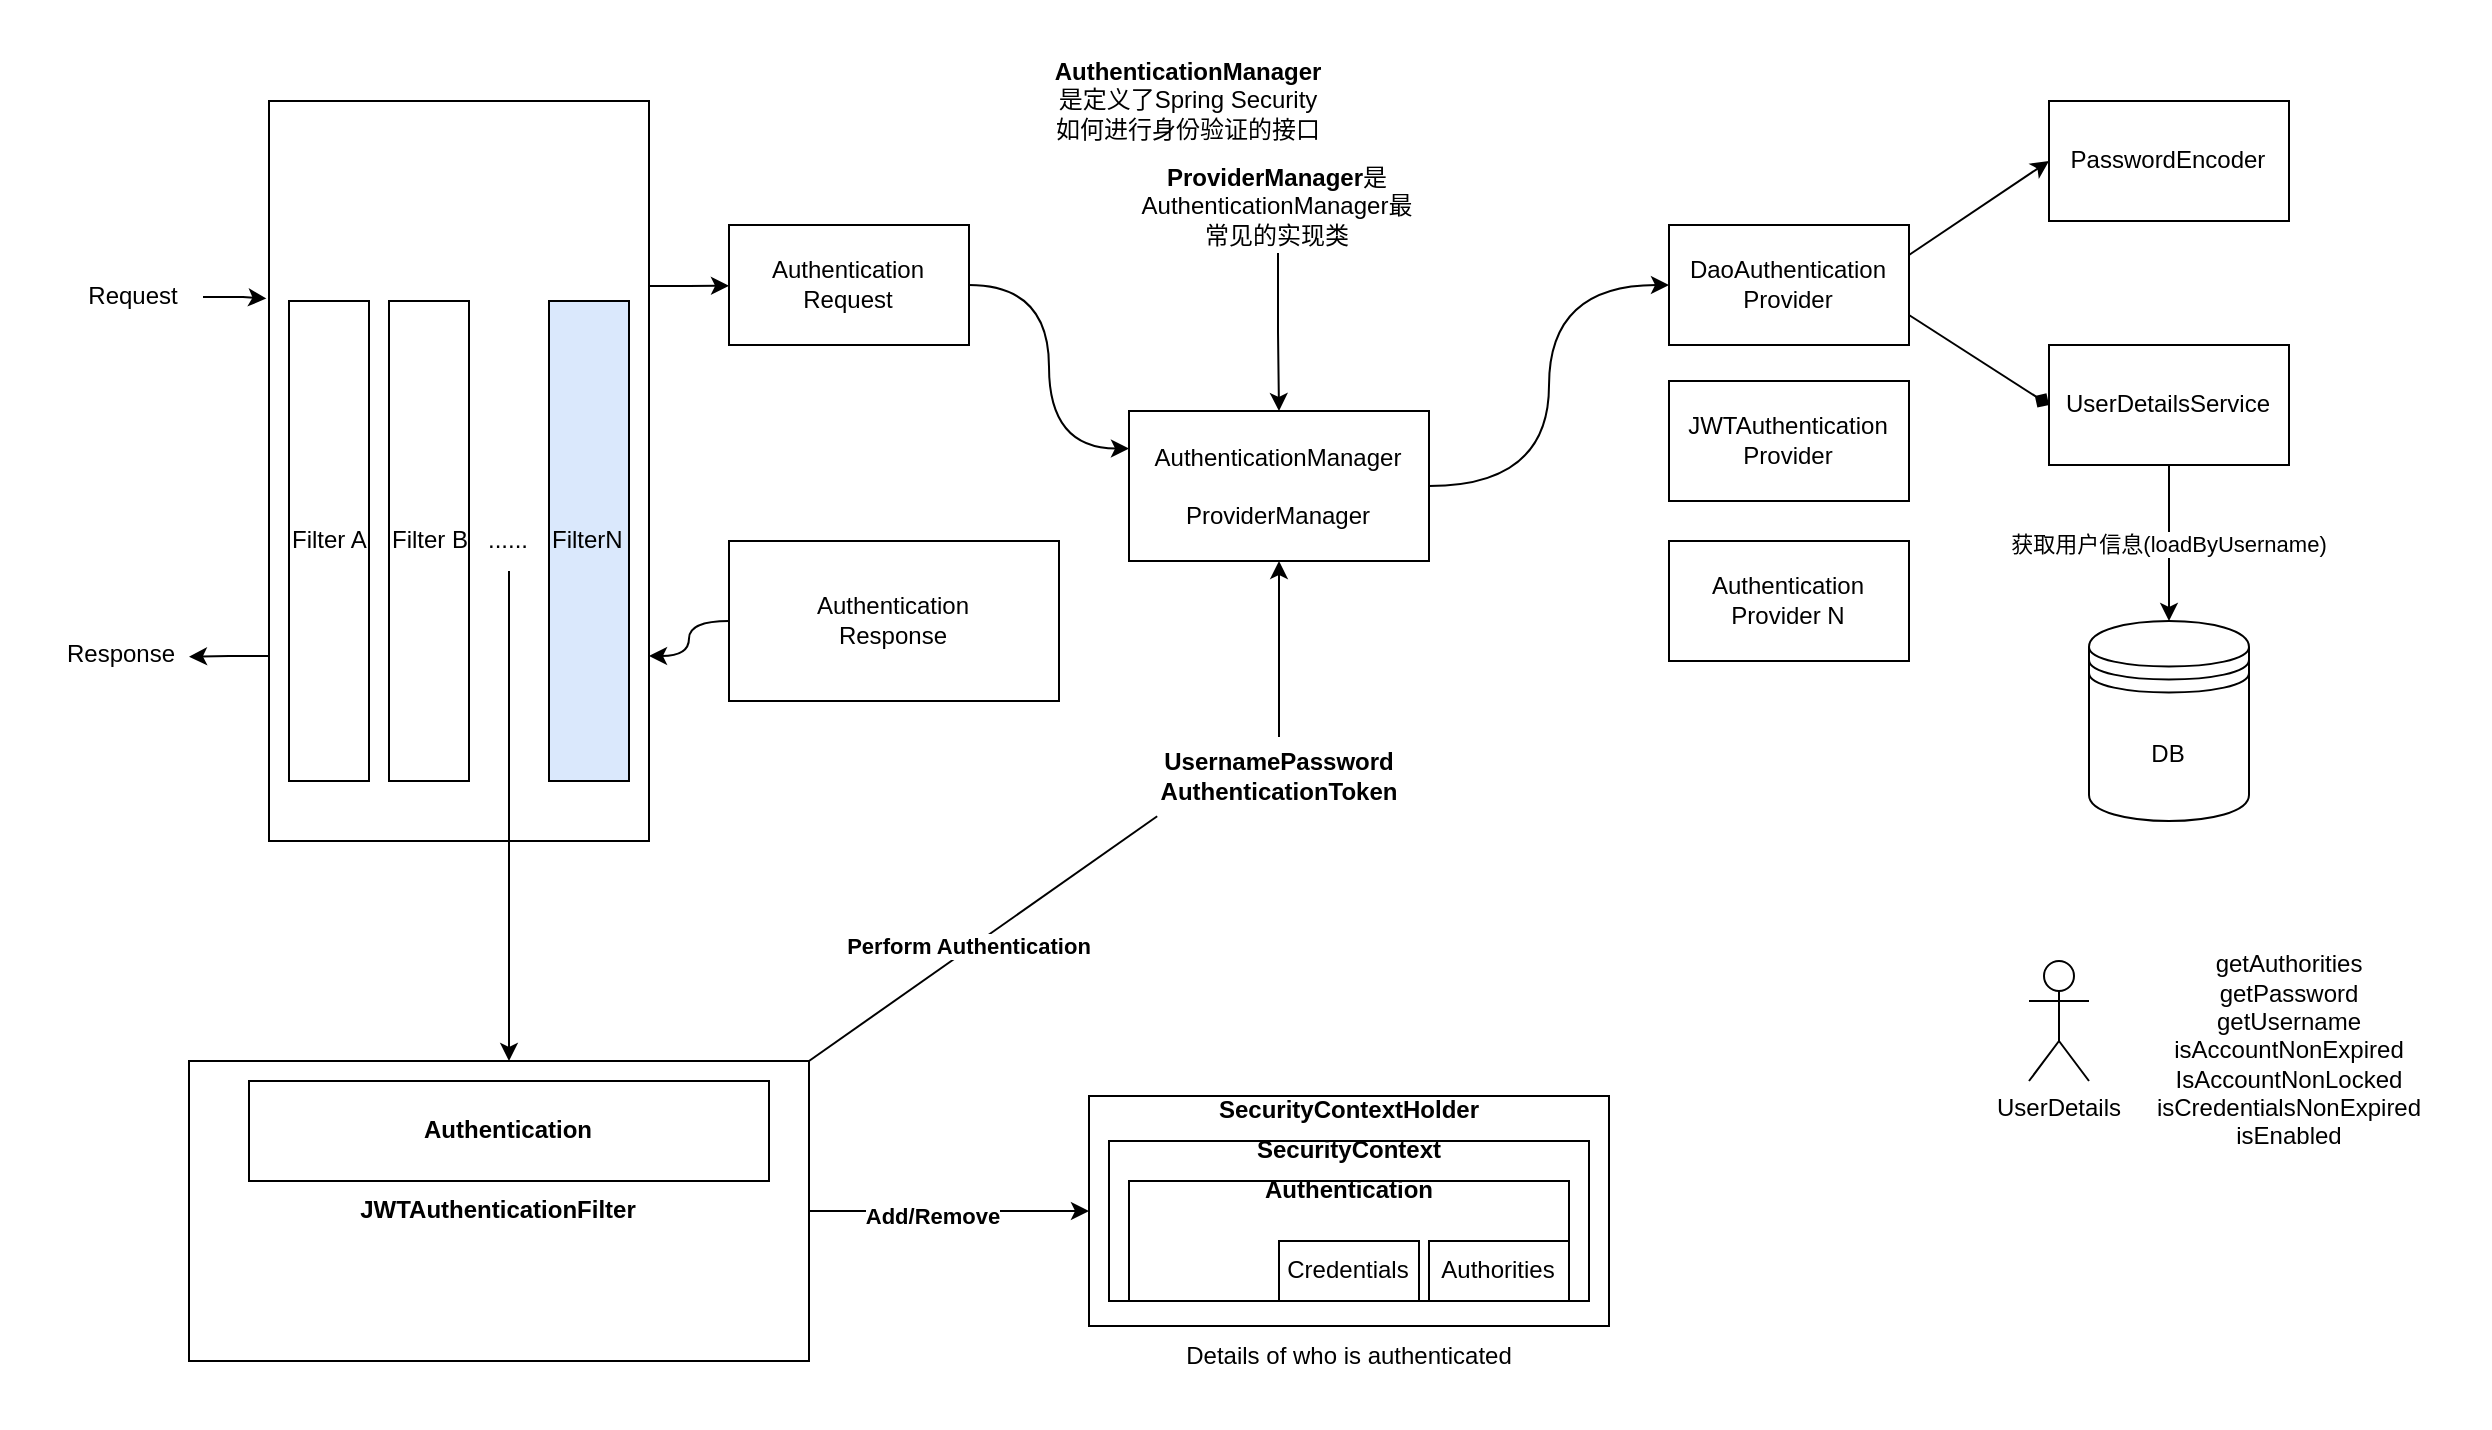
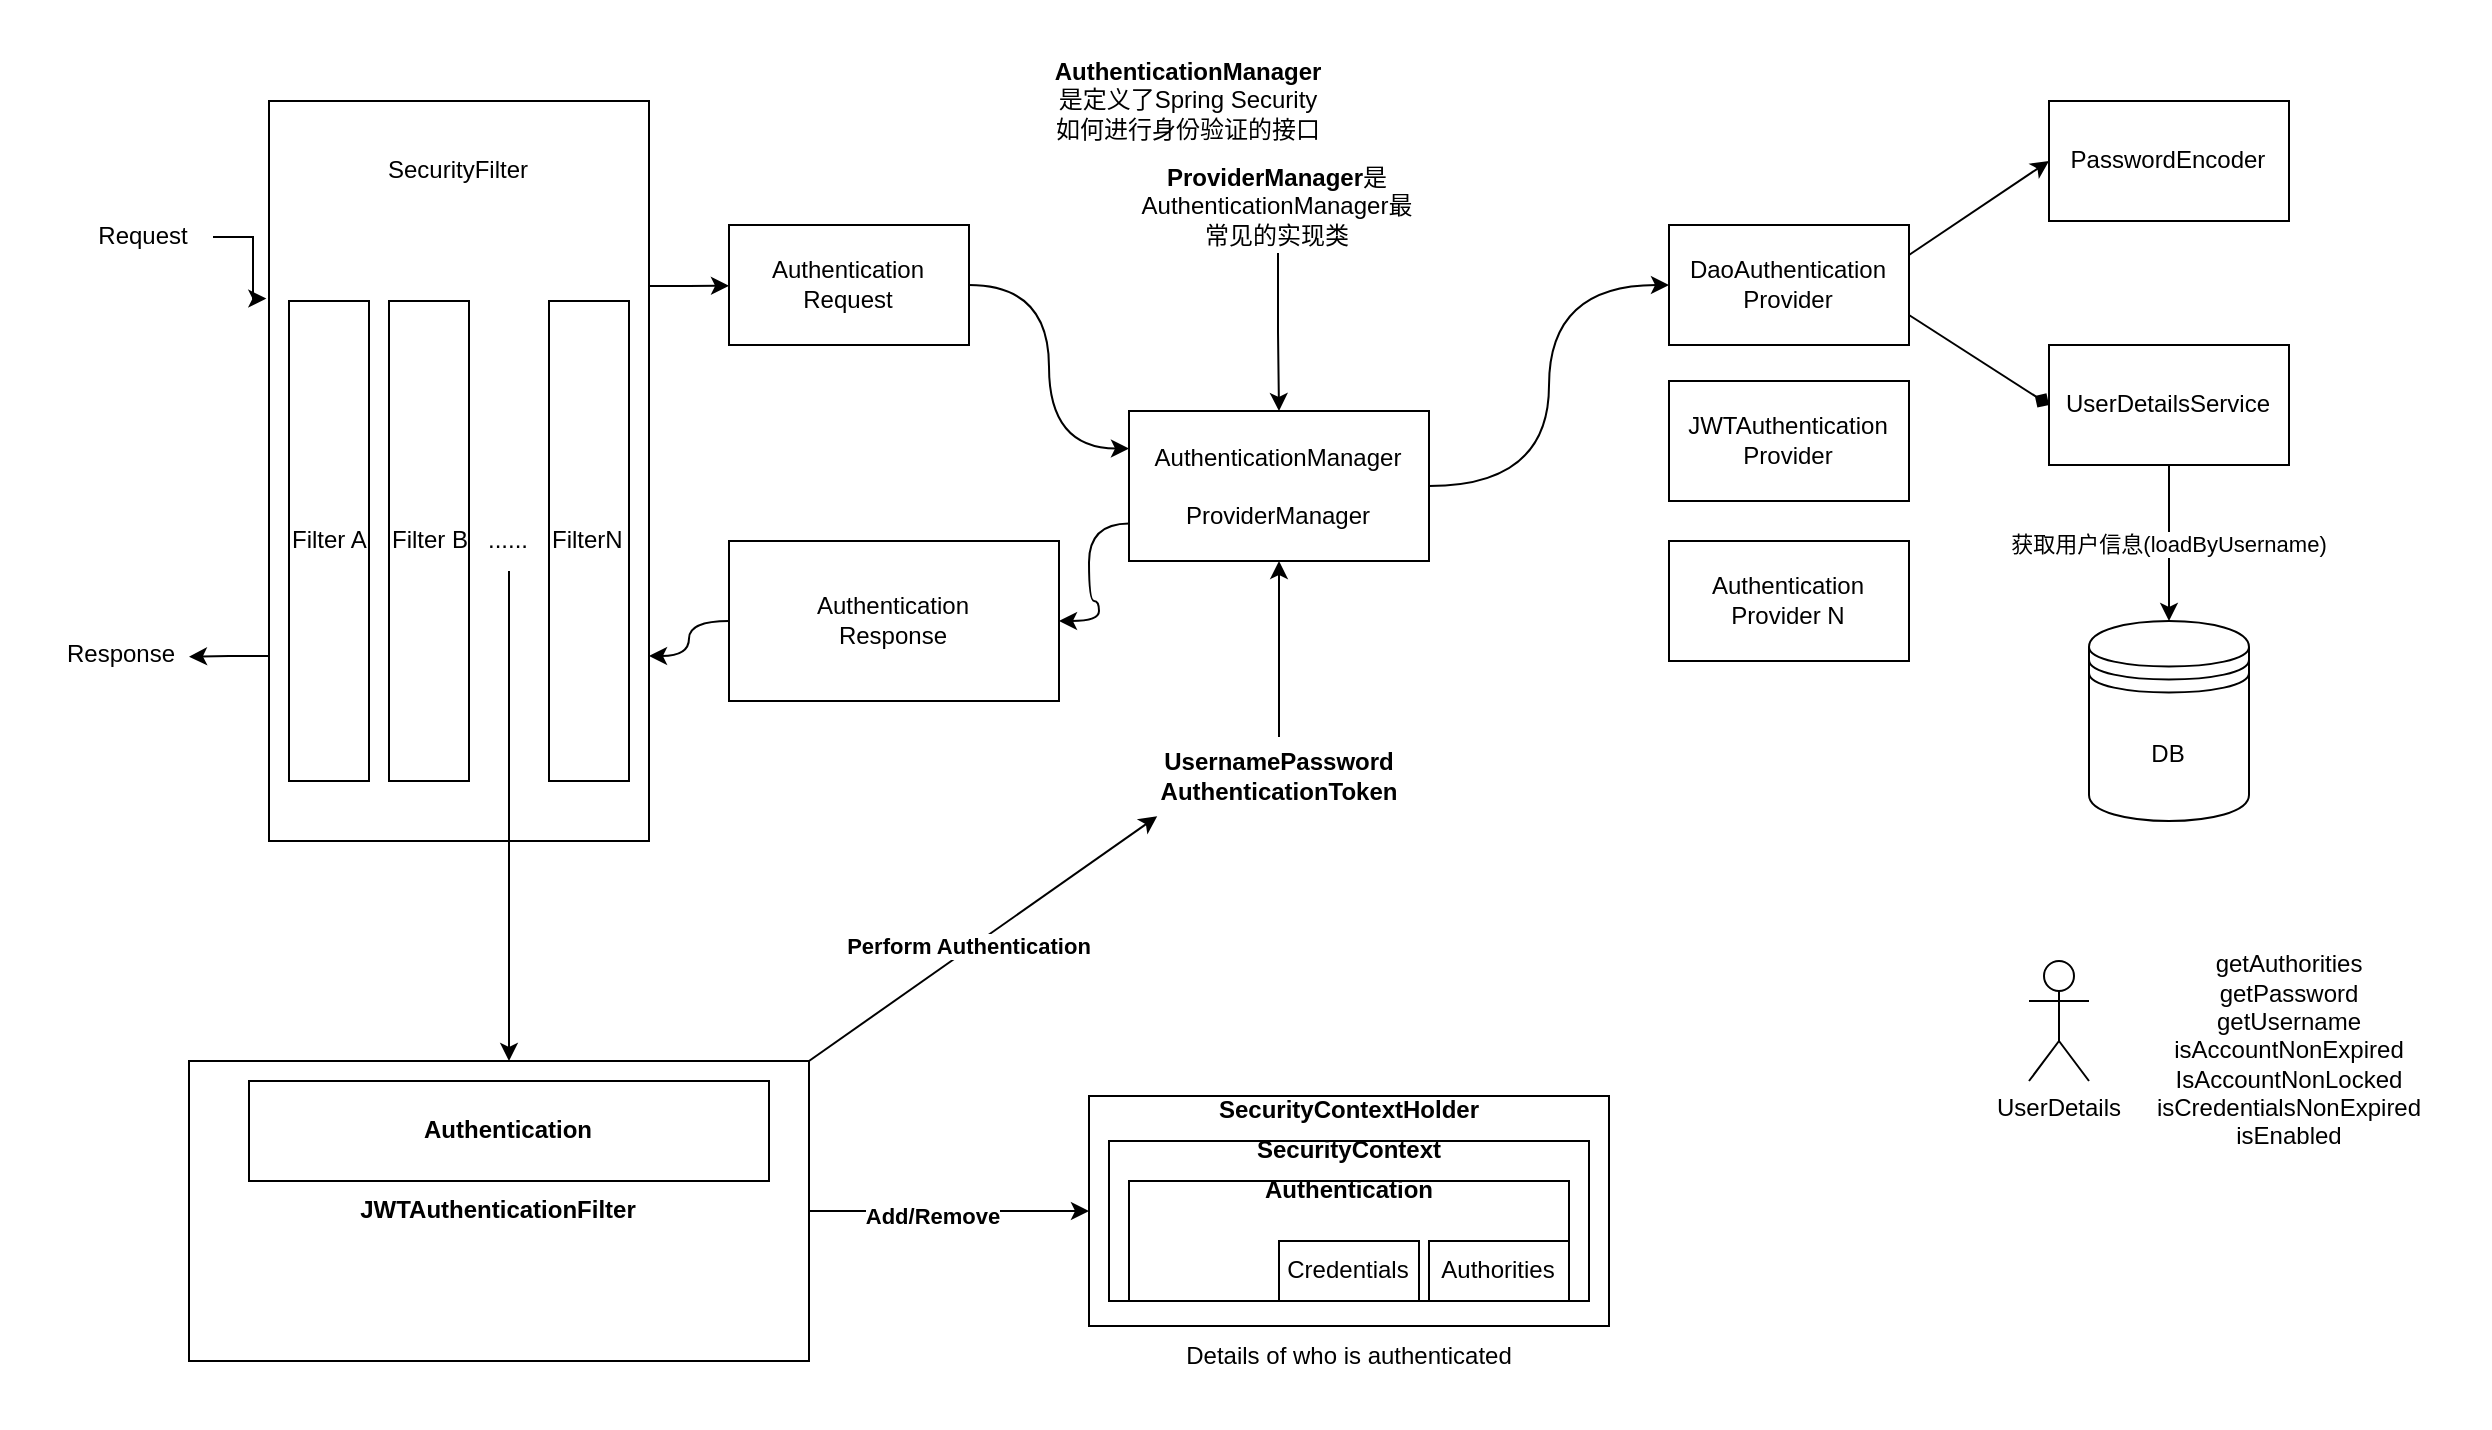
+ <mxCell id="6" value="SecurityFilter" style="text;html=1;align=center;verticalAlign=middle;whiteSpace=wrap;rounded=0;" vertex="1" parent="1"><mxGeometry x="199" y="70" width="60" height="30" as="geometry" /></mxCell>
- <mxCell id="2" value="Request" style="text;html=1;align=center;verticalAlign=middle;resizable=0;points=[];autosize=1;strokeColor=none;fillColor=none;" vertex="1" parent="1"><mxGeometry x="31" y="133" width="70" height="30" as="geometry" /></mxCell>
+ <mxCell id="2" value="Request" style="text;html=1;align=center;verticalAlign=middle;resizable=0;points=[];autosize=1;strokeColor=none;fillColor=none;" vertex="1" parent="1"><mxGeometry x="36" y="103" width="70" height="30" as="geometry" /></mxCell>
- <mxCell id="9" value="FilterN" style="rounded=0;whiteSpace=wrap;html=1;align=left;fillColor=#dae8fc;" vertex="1" parent="1"><mxGeometry x="274" y="150" width="40" height="240" as="geometry" /></mxCell>
+ <mxCell id="9" value="FilterN" style="rounded=0;whiteSpace=wrap;html=1;align=left;" vertex="1" parent="1"><mxGeometry x="274" y="150" width="40" height="240" as="geometry" /></mxCell>
+ <mxCell id="16" style="edgeStyle=orthogonalEdgeStyle;rounded=0;orthogonalLoop=1;jettySize=auto;html=1;exitX=0;exitY=0.75;exitDx=0;exitDy=0;entryX=1;entryY=0.5;entryDx=0;entryDy=0;curved=1;" edge="1" parent="1" source="17" target="50"><mxGeometry relative="1" as="geometry"><mxPoint x="484" y="290" as="targetPoint" /></mxGeometry></mxCell>
- <mxCell id="33" style="rounded=0;orthogonalLoop=1;jettySize=auto;html=1;exitX=1;exitY=0;exitDx=0;exitDy=0;entryX=0.065;entryY=0.991;entryDx=0;entryDy=0;entryPerimeter=0;endArrow=none;" edge="1" parent="1" source="37" target="40"><mxGeometry relative="1" as="geometry"><mxPoint x="544" y="430" as="targetPoint" /></mxGeometry></mxCell>
+ <mxCell id="33" style="rounded=0;orthogonalLoop=1;jettySize=auto;html=1;exitX=1;exitY=0;exitDx=0;exitDy=0;entryX=0.065;entryY=0.991;entryDx=0;entryDy=0;entryPerimeter=0;" edge="1" parent="1" source="37" target="40"><mxGeometry relative="1" as="geometry"><mxPoint x="544" y="430" as="targetPoint" /></mxGeometry></mxCell>
